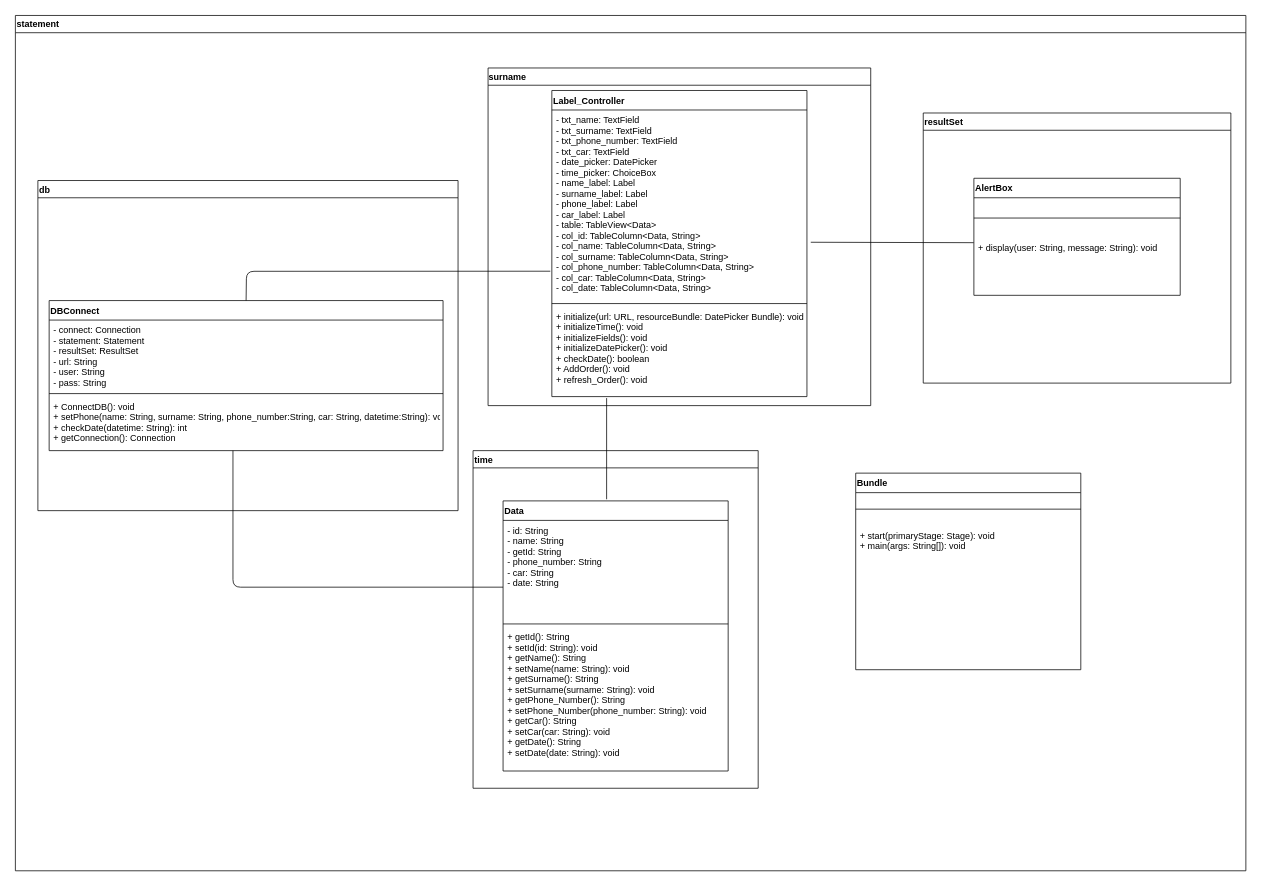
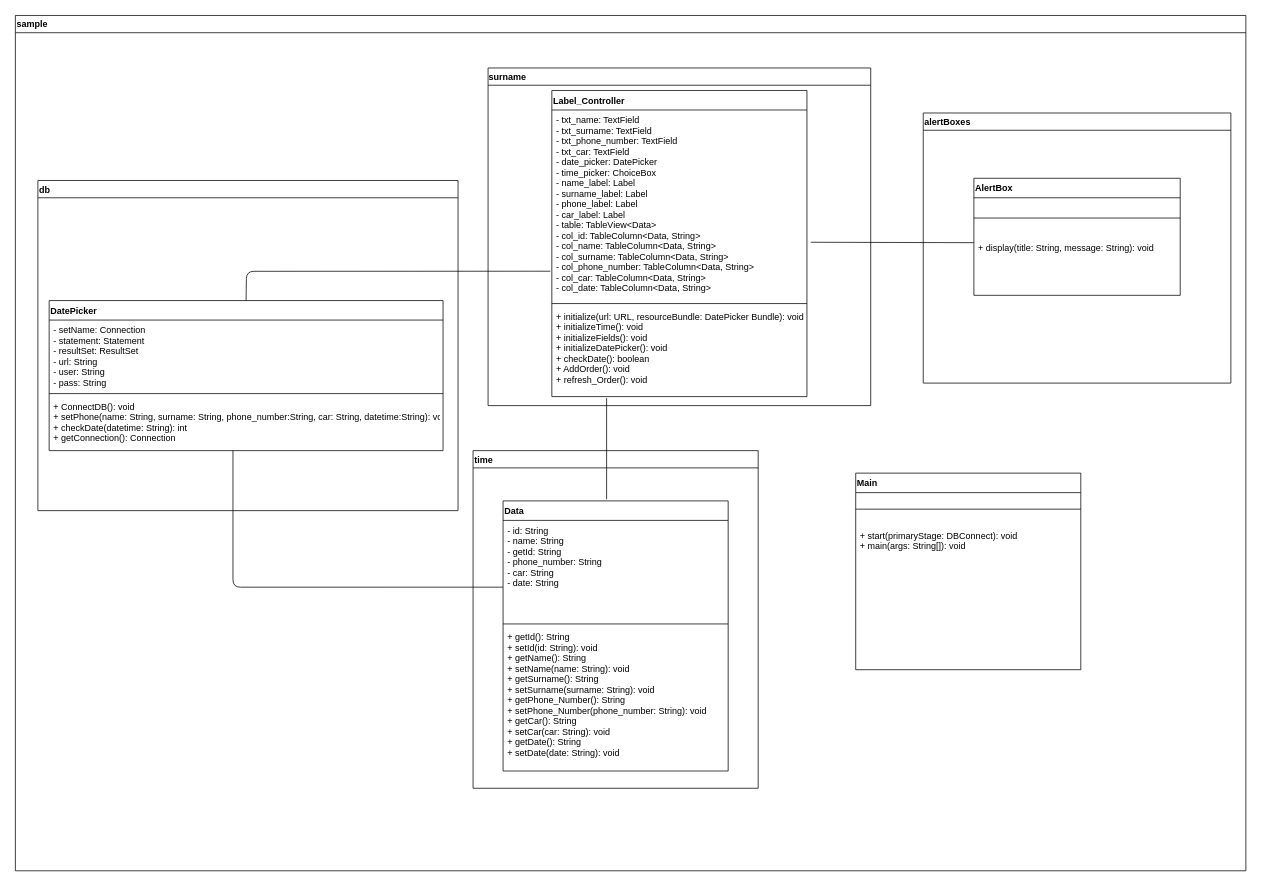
- <mxCell id="28" value="statement" style="swimlane;align=left;" vertex="1" parent="1"><mxGeometry x="20" y="20" width="1640" height="1140" as="geometry" /></mxCell>
+ <mxCell id="28" value="sample" style="swimlane;align=left;" vertex="1" parent="1"><mxGeometry x="20" y="20" width="1640" height="1140" as="geometry" /></mxCell>
- <mxCell id="20" value="resultSet" style="swimlane;align=left;" vertex="1" parent="1"><mxGeometry x="1230" y="150" width="410" height="360" as="geometry" /></mxCell>
+ <mxCell id="20" value="alertBoxes" style="swimlane;align=left;" vertex="1" parent="1"><mxGeometry x="1230" y="150" width="410" height="360" as="geometry" /></mxCell>
- <mxCell id="23" value="+ display(user: String, message: String): void" style="text;strokeColor=none;fillColor=none;align=left;verticalAlign=top;spacingLeft=4;spacingRight=4;overflow=hidden;rotatable=0;points=[[0,0.5],[1,0.5]];portConstraint=eastwest;" vertex="1" parent="21"><mxGeometry y="80" width="275" height="76" as="geometry" /></mxCell>
+ <mxCell id="23" value="+ display(title: String, message: String): void" style="text;strokeColor=none;fillColor=none;align=left;verticalAlign=top;spacingLeft=4;spacingRight=4;overflow=hidden;rotatable=0;points=[[0,0.5],[1,0.5]];portConstraint=eastwest;" vertex="1" parent="21"><mxGeometry y="80" width="275" height="76" as="geometry" /></mxCell>
- <mxCell id="13" value="DBConnect" style="swimlane;fontStyle=1;align=left;verticalAlign=top;childLayout=stackLayout;horizontal=1;startSize=26;horizontalStack=0;resizeParent=1;resizeParentMax=0;resizeLast=0;collapsible=1;marginBottom=0;" parent="12" vertex="1"><mxGeometry x="15" y="160" width="525" height="200" as="geometry" /></mxCell>
+ <mxCell id="13" value="DatePicker" style="swimlane;fontStyle=1;align=left;verticalAlign=top;childLayout=stackLayout;horizontal=1;startSize=26;horizontalStack=0;resizeParent=1;resizeParentMax=0;resizeLast=0;collapsible=1;marginBottom=0;" parent="12" vertex="1"><mxGeometry x="15" y="160" width="525" height="200" as="geometry" /></mxCell>
- <mxCell id="14" value="- connect: Connection&#10;- statement: Statement&#10;- resultSet: ResultSet&#10;- url: String&#10;- user: String&#10;- pass: String" style="text;strokeColor=none;fillColor=none;align=left;verticalAlign=top;spacingLeft=4;spacingRight=4;overflow=hidden;rotatable=0;points=[[0,0.5],[1,0.5]];portConstraint=eastwest;" parent="13" vertex="1"><mxGeometry y="26" width="525" height="94" as="geometry" /></mxCell>
+ <mxCell id="14" value="- setName: Connection&#10;- statement: Statement&#10;- resultSet: ResultSet&#10;- url: String&#10;- user: String&#10;- pass: String" style="text;strokeColor=none;fillColor=none;align=left;verticalAlign=top;spacingLeft=4;spacingRight=4;overflow=hidden;rotatable=0;points=[[0,0.5],[1,0.5]];portConstraint=eastwest;" parent="13" vertex="1"><mxGeometry y="26" width="525" height="94" as="geometry" /></mxCell>
- <mxCell id="25" value="Bundle" style="swimlane;fontStyle=1;align=left;verticalAlign=top;childLayout=stackLayout;horizontal=1;startSize=26;horizontalStack=0;resizeParent=1;resizeParentMax=0;resizeLast=0;collapsible=1;marginBottom=0;" vertex="1" parent="1"><mxGeometry x="1140" y="630" width="300" height="262" as="geometry" /></mxCell>
+ <mxCell id="25" value="Main" style="swimlane;fontStyle=1;align=left;verticalAlign=top;childLayout=stackLayout;horizontal=1;startSize=26;horizontalStack=0;resizeParent=1;resizeParentMax=0;resizeLast=0;collapsible=1;marginBottom=0;" vertex="1" parent="1"><mxGeometry x="1140" y="630" width="300" height="262" as="geometry" /></mxCell>
- <mxCell id="27" value="+ start(primaryStage: Stage): void&#10;+ main(args: String[]): void" style="text;strokeColor=none;fillColor=none;align=left;verticalAlign=top;spacingLeft=4;spacingRight=4;overflow=hidden;rotatable=0;points=[[0,0.5],[1,0.5]];portConstraint=eastwest;" vertex="1" parent="25"><mxGeometry y="70" width="300" height="192" as="geometry" /></mxCell>
+ <mxCell id="27" value="+ start(primaryStage: DBConnect): void&#10;+ main(args: String[]): void" style="text;strokeColor=none;fillColor=none;align=left;verticalAlign=top;spacingLeft=4;spacingRight=4;overflow=hidden;rotatable=0;points=[[0,0.5],[1,0.5]];portConstraint=eastwest;" vertex="1" parent="25"><mxGeometry y="70" width="300" height="192" as="geometry" /></mxCell>
